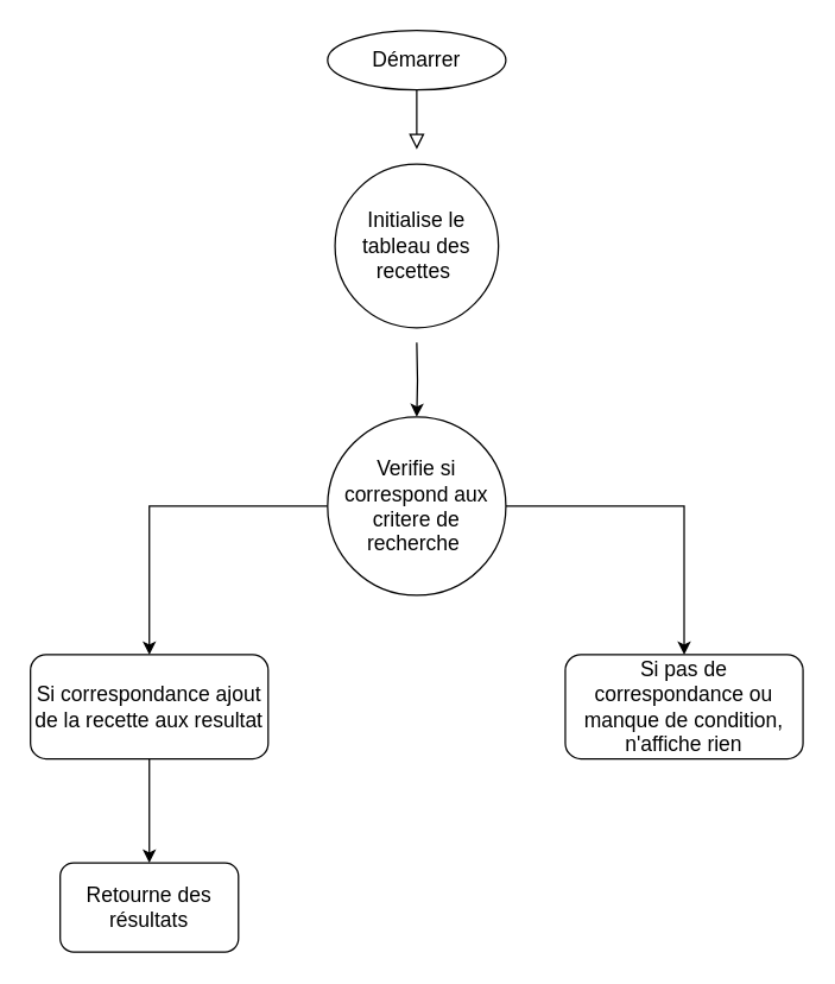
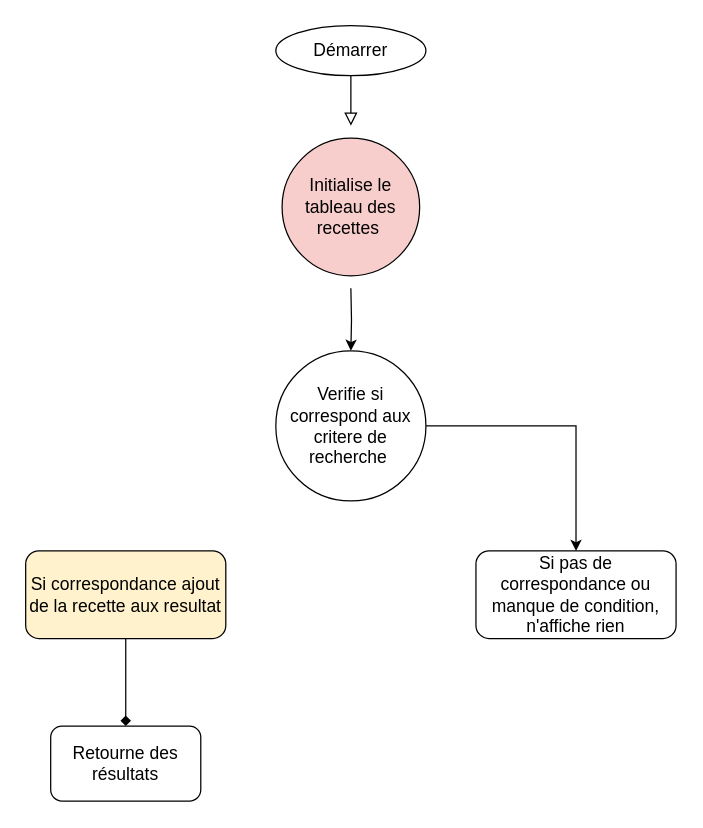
- <mxCell id="12" value="&lt;font style=&quot;font-size: 14px;&quot;&gt;Initialise le tableau des recettes&amp;nbsp;&lt;/font&gt;" style="ellipse;whiteSpace=wrap;html=1;aspect=fixed;" vertex="1" parent="1"><mxGeometry x="225" y="110" width="110" height="110" as="geometry" /></mxCell>
+ <mxCell id="12" value="&lt;font style=&quot;font-size: 14px;&quot;&gt;Initialise le tableau des recettes&amp;nbsp;&lt;/font&gt;" style="ellipse;whiteSpace=wrap;html=1;aspect=fixed;fillColor=#f8cecc;" vertex="1" parent="1"><mxGeometry x="225" y="110" width="110" height="110" as="geometry" /></mxCell>
- <mxCell id="5" style="edgeStyle=orthogonalEdgeStyle;rounded=0;orthogonalLoop=1;jettySize=auto;html=1;entryX=0.5;entryY=0;entryDx=0;entryDy=0;" edge="1" parent="1" source="7" target="9"><mxGeometry relative="1" as="geometry" /></mxCell>
- <mxCell id="9" value="&lt;font style=&quot;font-size: 14px;&quot;&gt;Si correspondance ajout de la recette aux resultat&lt;/font&gt;" style="rounded=1;whiteSpace=wrap;html=1;" vertex="1" parent="1"><mxGeometry x="20" y="440" width="160" height="70" as="geometry" /></mxCell>
+ <mxCell id="9" value="&lt;font style=&quot;font-size: 14px;&quot;&gt;Si correspondance ajout de la recette aux resultat&lt;/font&gt;" style="rounded=1;whiteSpace=wrap;html=1;fillColor=#fff2cc;" vertex="1" parent="1"><mxGeometry x="20" y="440" width="160" height="70" as="geometry" /></mxCell>
- <mxCell id="8" style="edgeStyle=orthogonalEdgeStyle;rounded=0;orthogonalLoop=1;jettySize=auto;html=1;entryX=0.5;entryY=0;entryDx=0;entryDy=0;" edge="1" parent="1" source="9" target="11"><mxGeometry relative="1" as="geometry" /></mxCell>
+ <mxCell id="8" style="edgeStyle=orthogonalEdgeStyle;rounded=0;orthogonalLoop=1;jettySize=auto;html=1;entryX=0.5;entryY=0;entryDx=0;entryDy=0;endArrow=diamond;" edge="1" parent="1" source="9" target="11"><mxGeometry relative="1" as="geometry" /></mxCell>
